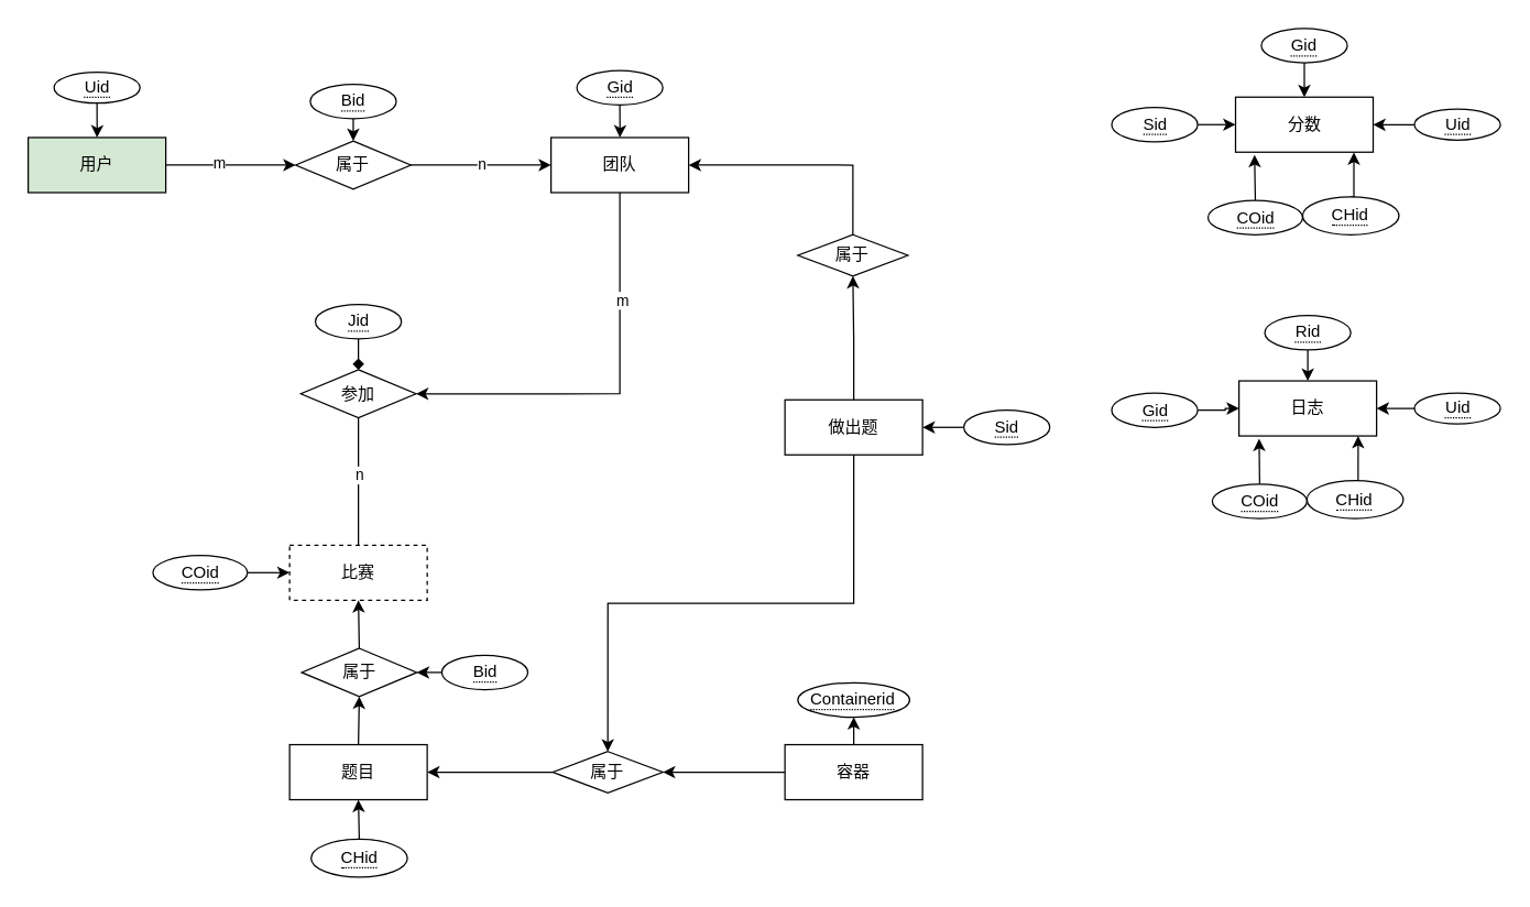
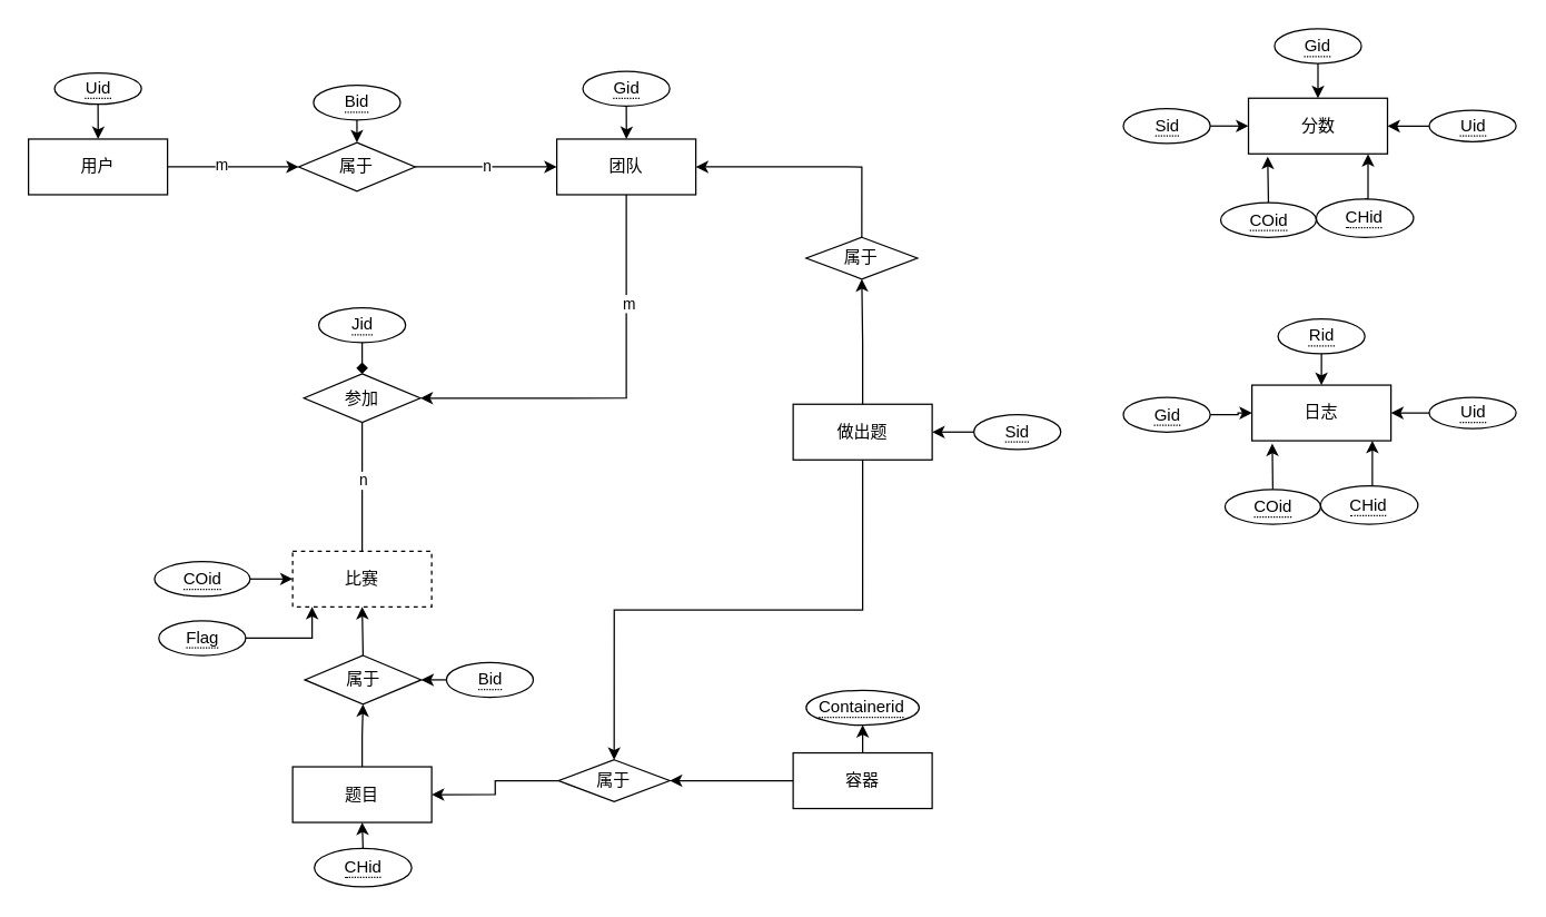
- <mxCell id="4" value="用户" style="whiteSpace=wrap;html=1;align=center;fillColor=#d5e8d4;" vertex="1" parent="1"><mxGeometry x="20" y="99.38" width="100" height="40" as="geometry" /></mxCell>
+ <mxCell id="4" value="用户" style="whiteSpace=wrap;html=1;align=center;" vertex="1" parent="1"><mxGeometry x="20" y="99.38" width="100" height="40" as="geometry" /></mxCell>
+ <mxCell id="34" value="&lt;span style=&quot;border-bottom: 1px dotted&quot;&gt;Flag&lt;br&gt;&lt;/span&gt;" style="ellipse;whiteSpace=wrap;html=1;align=center;" vertex="1" parent="1"><mxGeometry x="113.74" y="445.63" width="62.5" height="25" as="geometry" /></mxCell>
+ <mxCell id="33" style="edgeStyle=orthogonalEdgeStyle;rounded=0;orthogonalLoop=1;jettySize=auto;html=1;entryX=0.14;entryY=1;entryDx=0;entryDy=0;entryPerimeter=0;" edge="1" parent="1" source="34" target="24"><mxGeometry relative="1" as="geometry" /></mxCell>
- <mxCell id="23" value="题目" style="whiteSpace=wrap;html=1;align=center;" vertex="1" parent="1"><mxGeometry x="210" y="540.63" width="100" height="40" as="geometry" /></mxCell>
+ <mxCell id="23" value="题目" style="whiteSpace=wrap;html=1;align=center;" vertex="1" parent="1"><mxGeometry x="210" y="550.63" width="100" height="40" as="geometry" /></mxCell>
